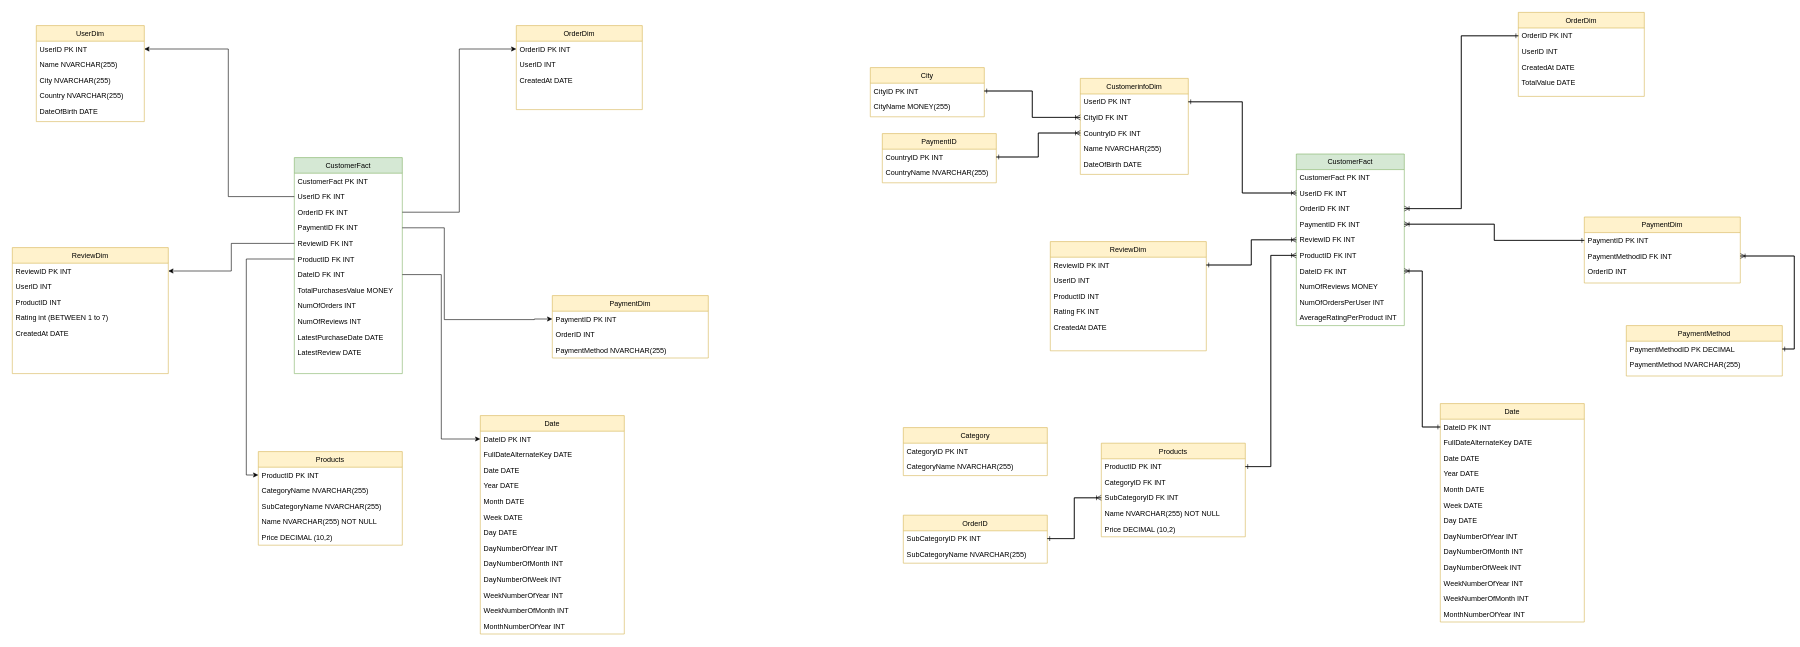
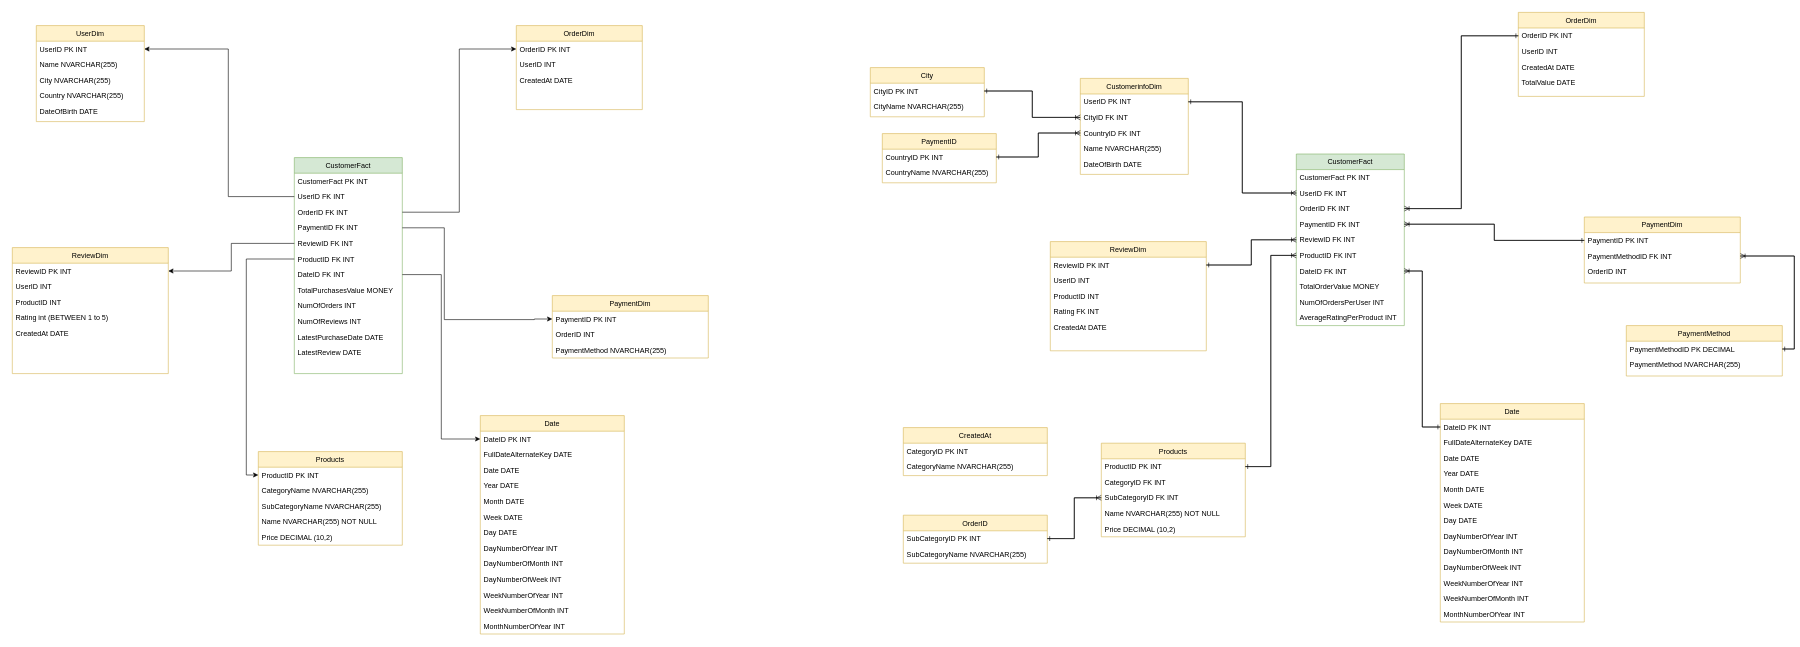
- <mxCell id="122" value="CityName MONEY(255)" style="text;align=left;verticalAlign=top;spacingLeft=4;spacingRight=4;overflow=hidden;rotatable=0;points=[[0,0.5],[1,0.5]];portConstraint=eastwest;" vertex="1" parent="120"><mxGeometry y="52" width="190" height="26" as="geometry" /></mxCell>
+ <mxCell id="122" value="CityName NVARCHAR(255)" style="text;align=left;verticalAlign=top;spacingLeft=4;spacingRight=4;overflow=hidden;rotatable=0;points=[[0,0.5],[1,0.5]];portConstraint=eastwest;" vertex="1" parent="120"><mxGeometry y="52" width="190" height="26" as="geometry" /></mxCell>
- <mxCell id="54" value="NumOfReviews MONEY" style="text;align=left;verticalAlign=top;spacingLeft=4;spacingRight=4;overflow=hidden;rotatable=0;points=[[0,0.5],[1,0.5]];portConstraint=eastwest;" vertex="1" parent="46"><mxGeometry y="208" width="180" height="26" as="geometry" /></mxCell>
+ <mxCell id="54" value="TotalOrderValue MONEY" style="text;align=left;verticalAlign=top;spacingLeft=4;spacingRight=4;overflow=hidden;rotatable=0;points=[[0,0.5],[1,0.5]];portConstraint=eastwest;" vertex="1" parent="46"><mxGeometry y="208" width="180" height="26" as="geometry" /></mxCell>
- <mxCell id="33" value="Rating int (BETWEEN 1 to 7)" style="text;align=left;verticalAlign=top;spacingLeft=4;spacingRight=4;overflow=hidden;rotatable=0;points=[[0,0.5],[1,0.5]];portConstraint=eastwest;" parent="29" vertex="1"><mxGeometry y="104" width="260" height="26" as="geometry" /></mxCell>
+ <mxCell id="33" value="Rating int (BETWEEN 1 to 5)" style="text;align=left;verticalAlign=top;spacingLeft=4;spacingRight=4;overflow=hidden;rotatable=0;points=[[0,0.5],[1,0.5]];portConstraint=eastwest;" parent="29" vertex="1"><mxGeometry y="104" width="260" height="26" as="geometry" /></mxCell>
- <mxCell id="124" value="Category" style="swimlane;fontStyle=0;align=center;verticalAlign=top;childLayout=stackLayout;horizontal=1;startSize=26;horizontalStack=0;resizeParent=1;resizeLast=0;collapsible=1;marginBottom=0;rounded=0;shadow=0;strokeWidth=1;fillColor=#fff2cc;strokeColor=#d6b656;" vertex="1" parent="1"><mxGeometry x="1505" y="712" width="240" height="80" as="geometry"><mxRectangle x="130" y="380" width="160" height="26" as="alternateBounds" /></mxGeometry></mxCell>
+ <mxCell id="124" value="CreatedAt" style="swimlane;fontStyle=0;align=center;verticalAlign=top;childLayout=stackLayout;horizontal=1;startSize=26;horizontalStack=0;resizeParent=1;resizeLast=0;collapsible=1;marginBottom=0;rounded=0;shadow=0;strokeWidth=1;fillColor=#fff2cc;strokeColor=#d6b656;" vertex="1" parent="1"><mxGeometry x="1505" y="712" width="240" height="80" as="geometry"><mxRectangle x="130" y="380" width="160" height="26" as="alternateBounds" /></mxGeometry></mxCell>
